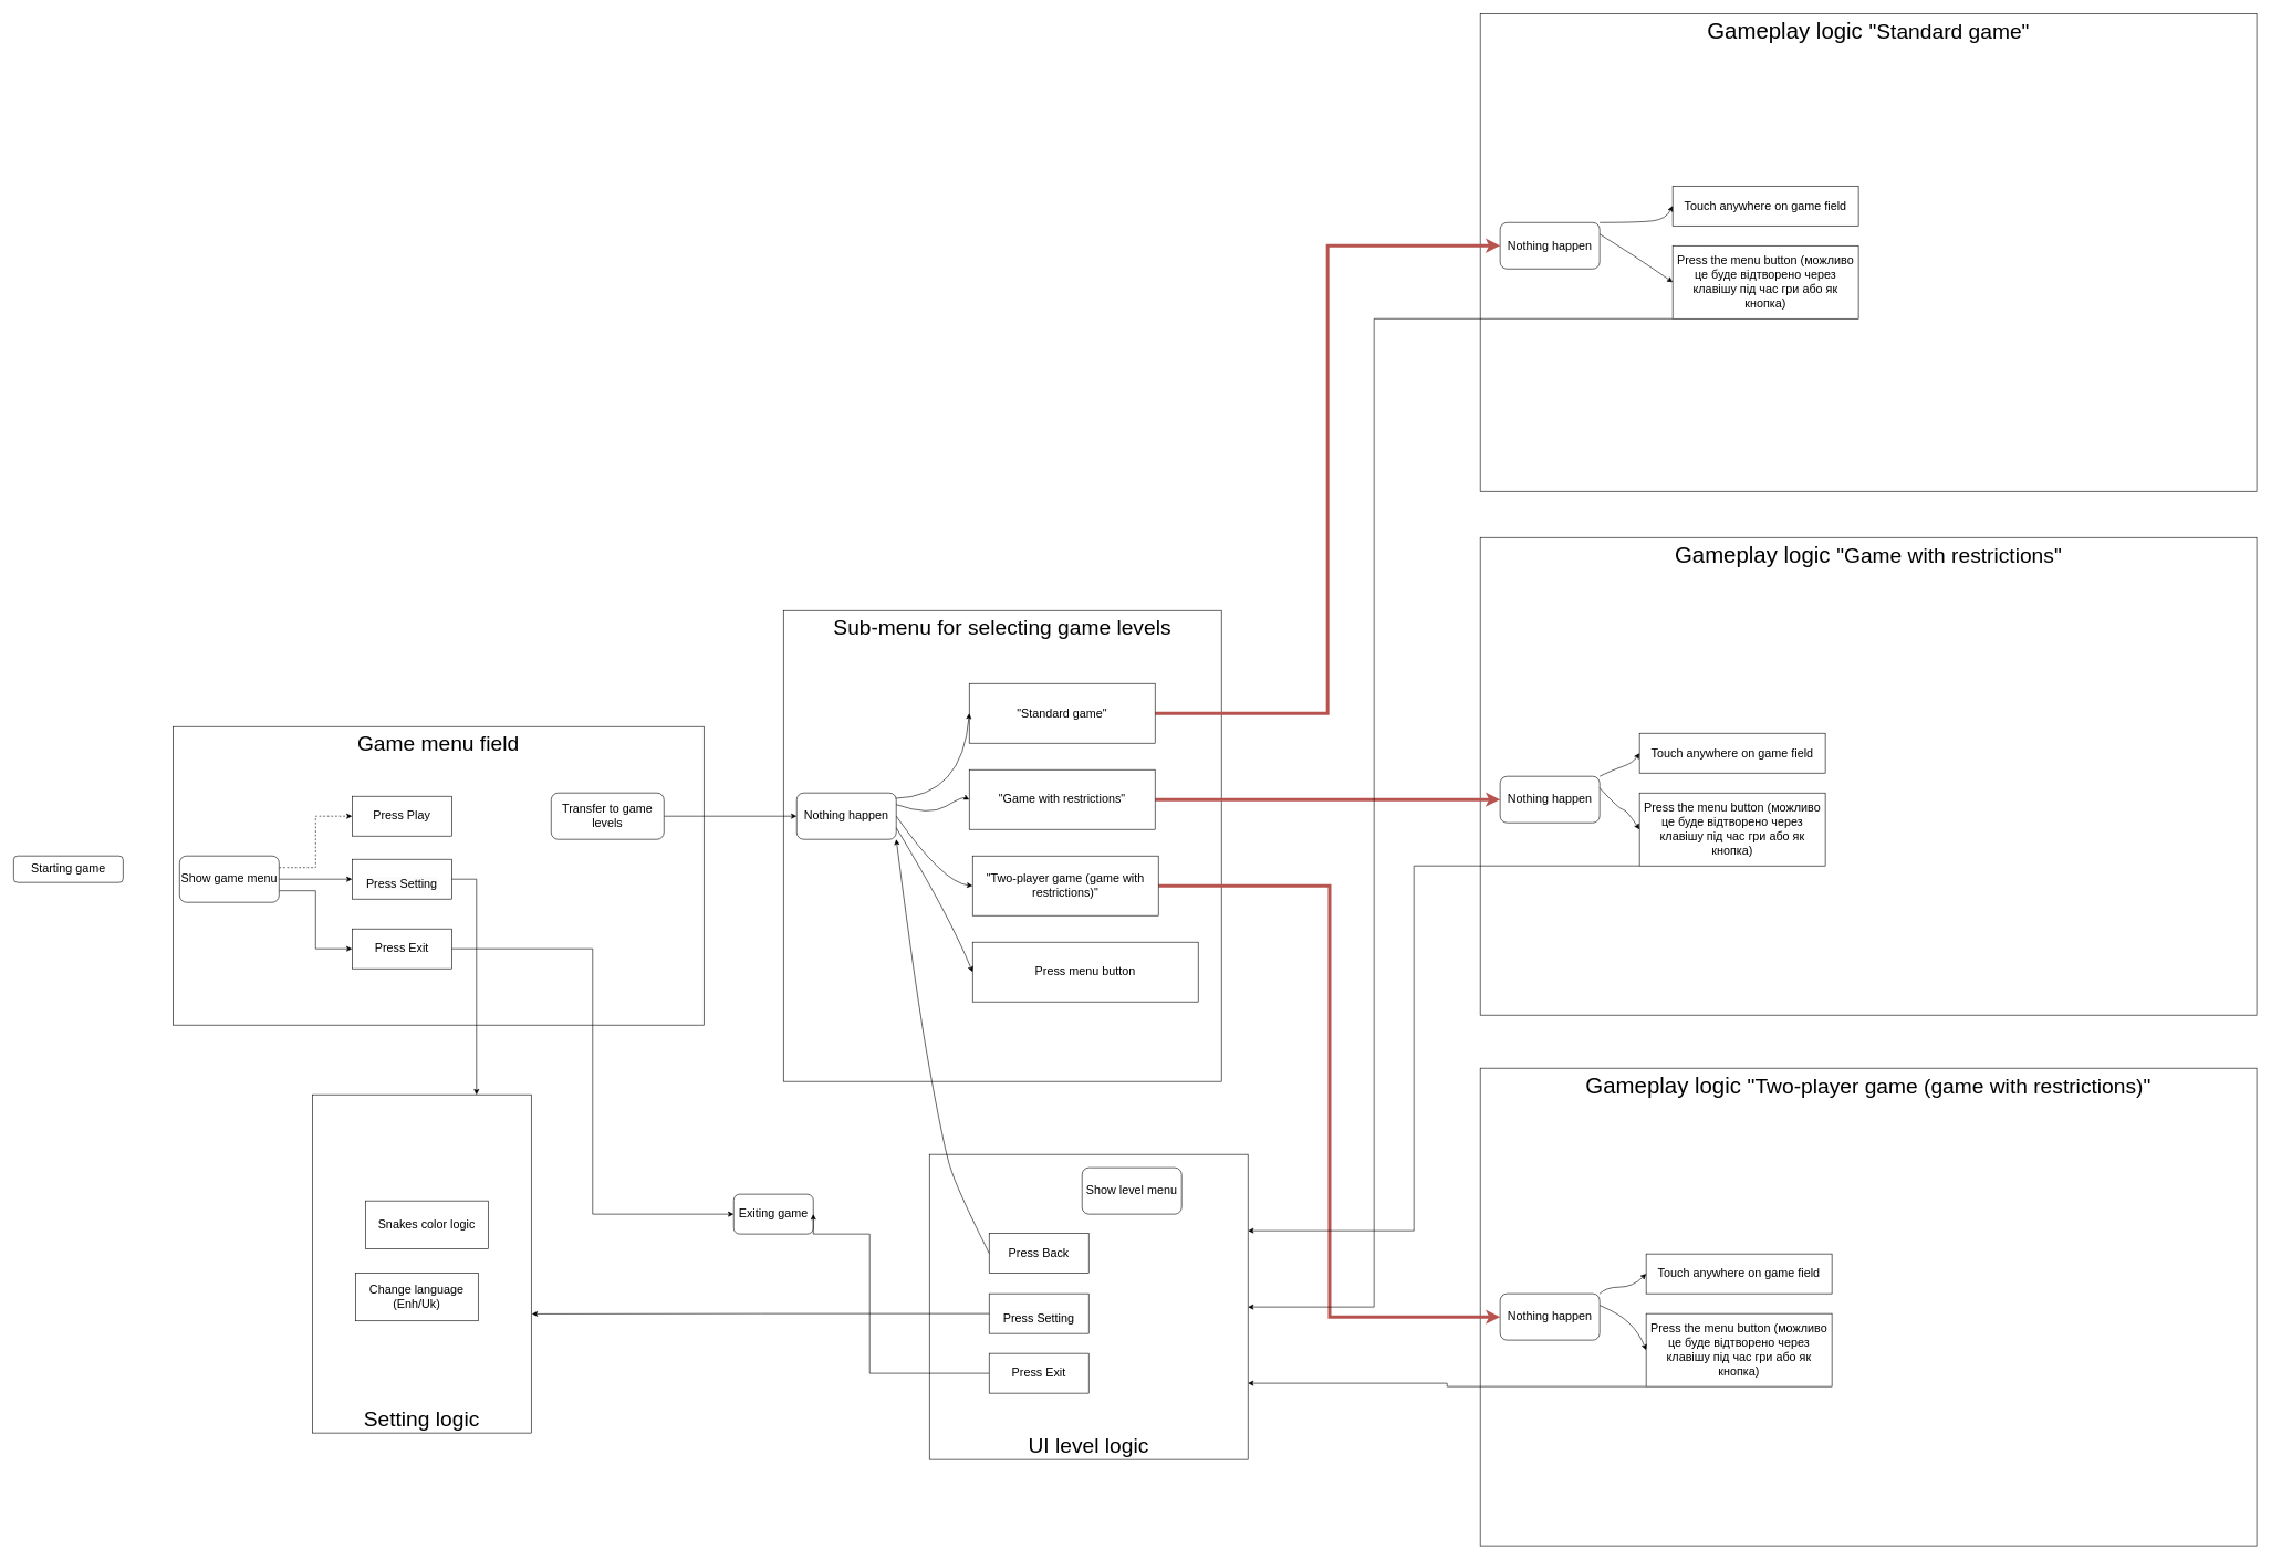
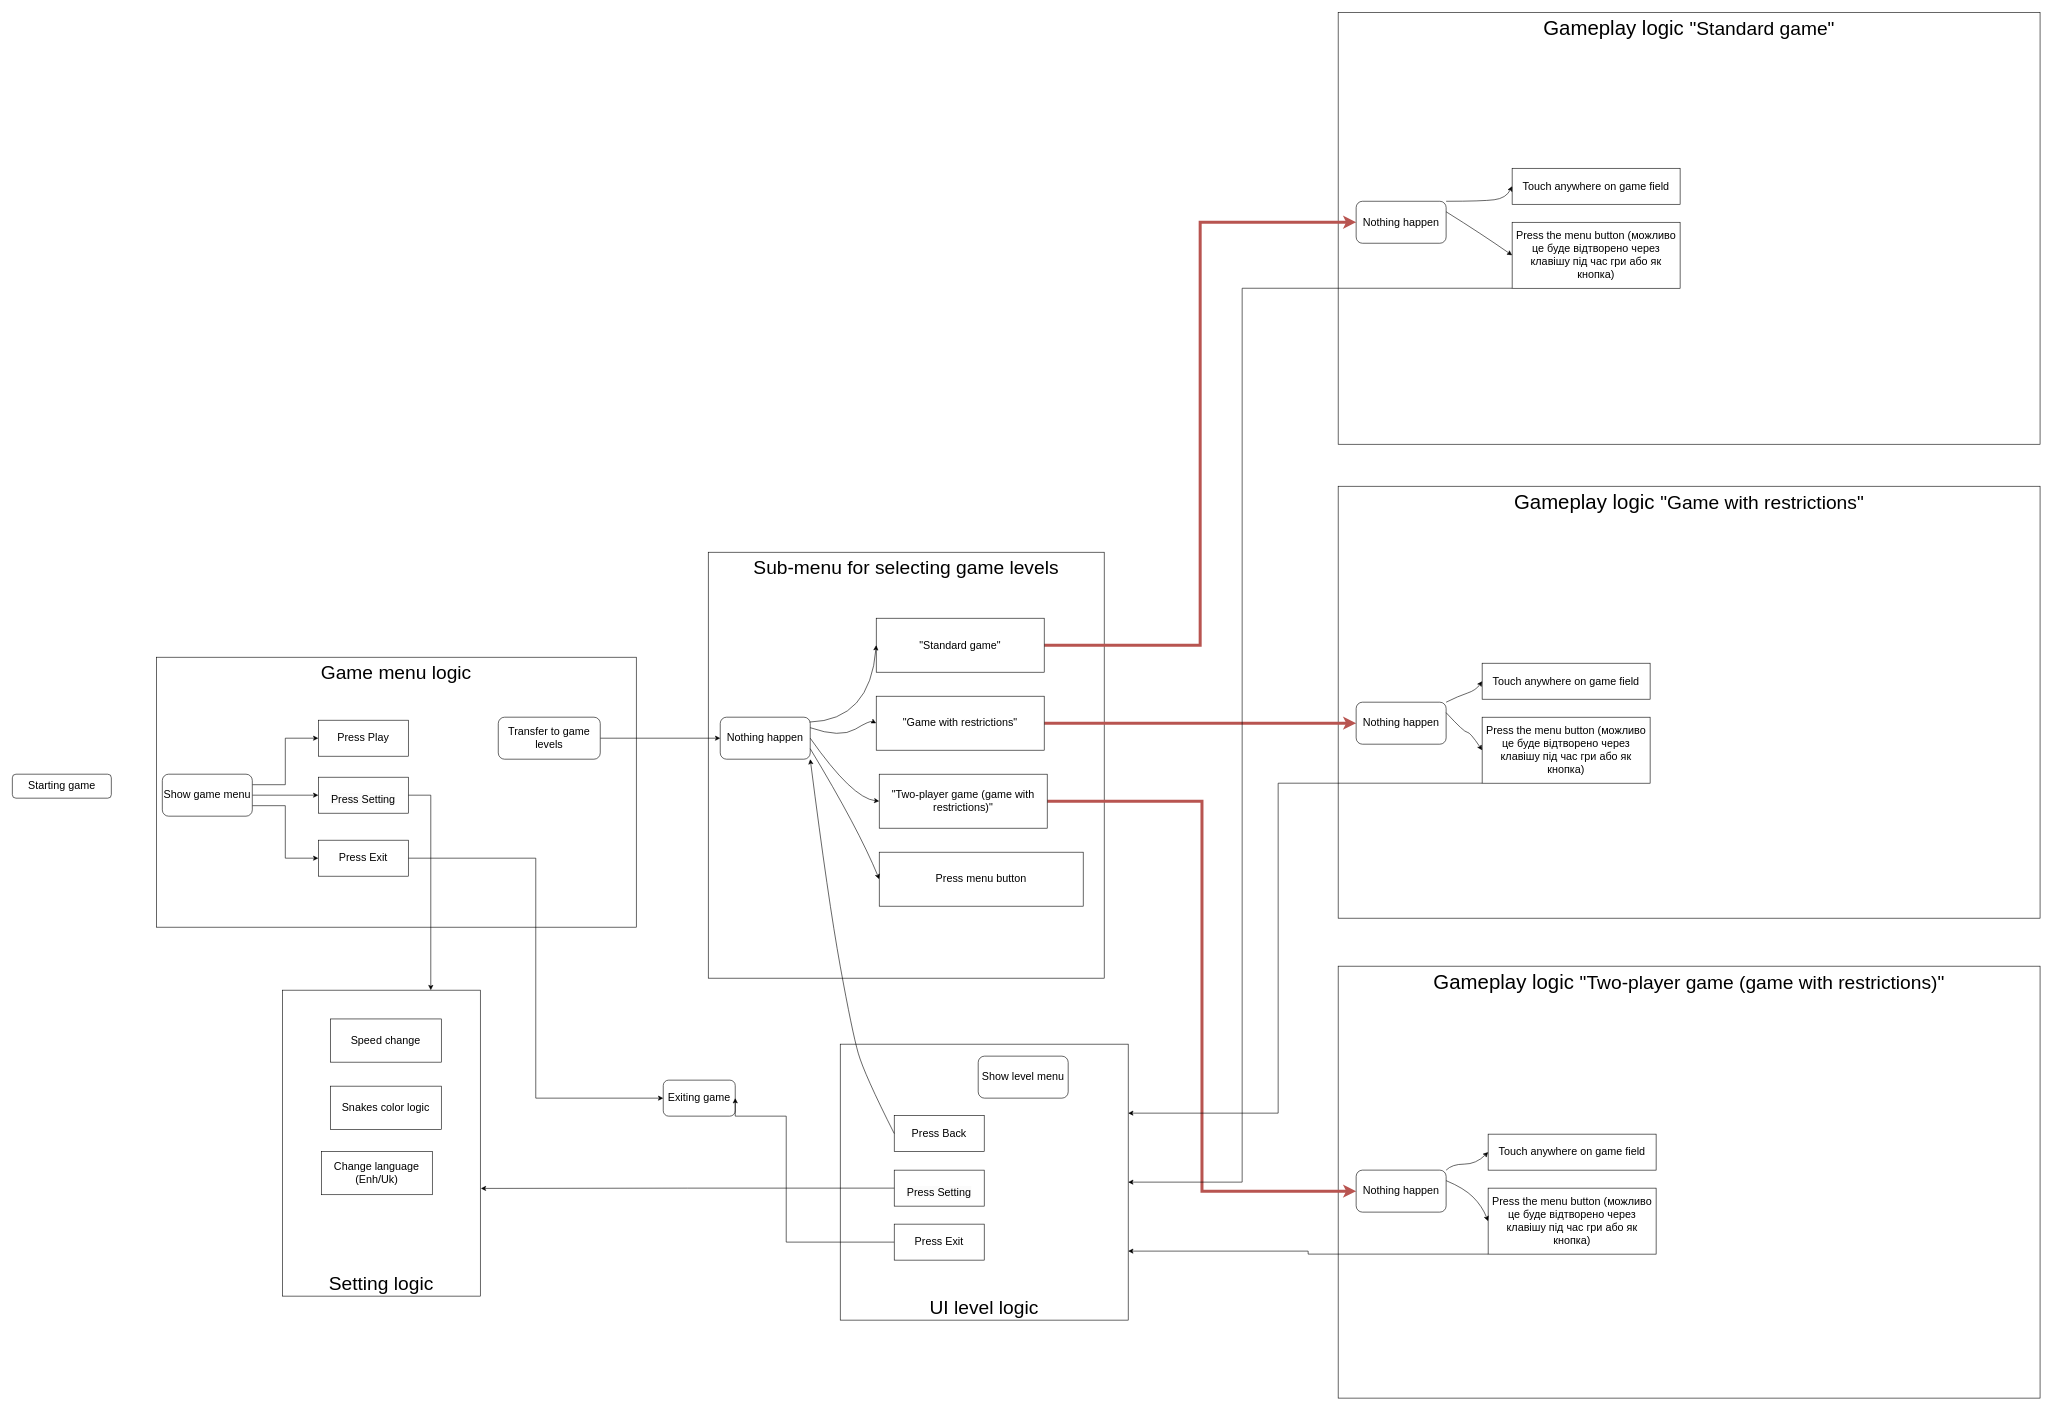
- <mxCell id="3" value="&lt;font style=&quot;font-size: 32px;&quot;&gt;Game menu field&lt;/font&gt;" style="rounded=0;whiteSpace=wrap;html=1;verticalAlign=top;fillColor=none;" vertex="1" parent="1"><mxGeometry x="260" y="1095" width="800" height="450" as="geometry" /></mxCell>
+ <mxCell id="3" value="&lt;font style=&quot;font-size: 32px;&quot;&gt;Game menu logic&lt;/font&gt;" style="rounded=0;whiteSpace=wrap;html=1;verticalAlign=top;fillColor=none;" vertex="1" parent="1"><mxGeometry x="260" y="1095" width="800" height="450" as="geometry" /></mxCell>
- <mxCell id="8" style="edgeStyle=orthogonalEdgeStyle;rounded=0;orthogonalLoop=1;jettySize=auto;html=1;exitX=1;exitY=0.25;exitDx=0;exitDy=0;entryX=0;entryY=0.5;entryDx=0;entryDy=0;dashed=1;" edge="1" parent="1" source="11" target="12"><mxGeometry relative="1" as="geometry" /></mxCell>
+ <mxCell id="8" style="edgeStyle=orthogonalEdgeStyle;rounded=0;orthogonalLoop=1;jettySize=auto;html=1;exitX=1;exitY=0.25;exitDx=0;exitDy=0;entryX=0;entryY=0.5;entryDx=0;entryDy=0;" edge="1" parent="1" source="11" target="12"><mxGeometry relative="1" as="geometry" /></mxCell>
+ <mxCell id="19" value="&lt;font style=&quot;font-size: 18px;&quot;&gt;Speed change&lt;/font&gt;" style="rounded=0;whiteSpace=wrap;html=1;" vertex="1" parent="1"><mxGeometry x="550" y="1698" width="185" height="72" as="geometry" /></mxCell>
